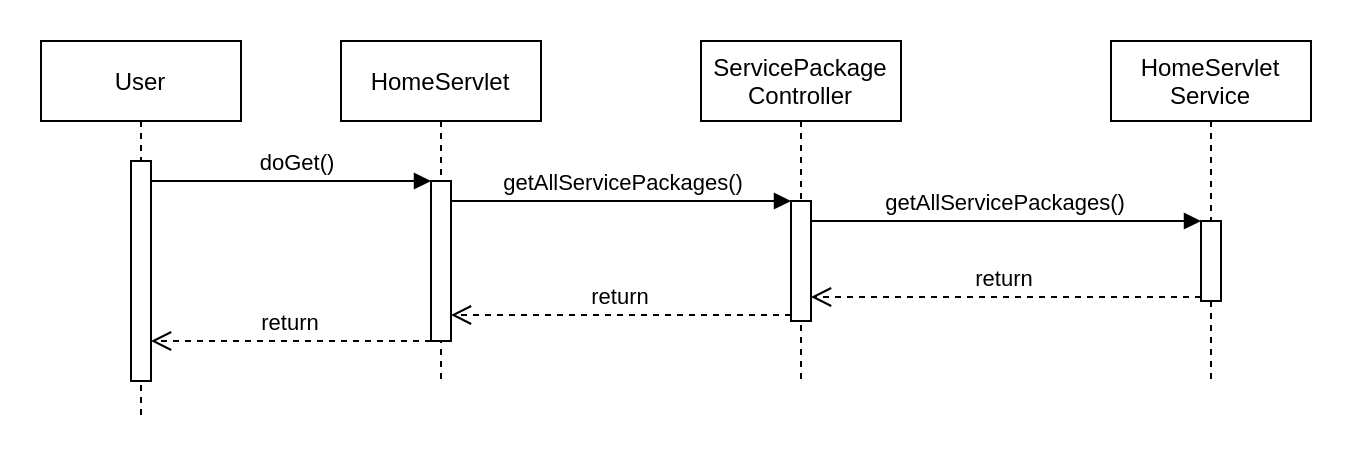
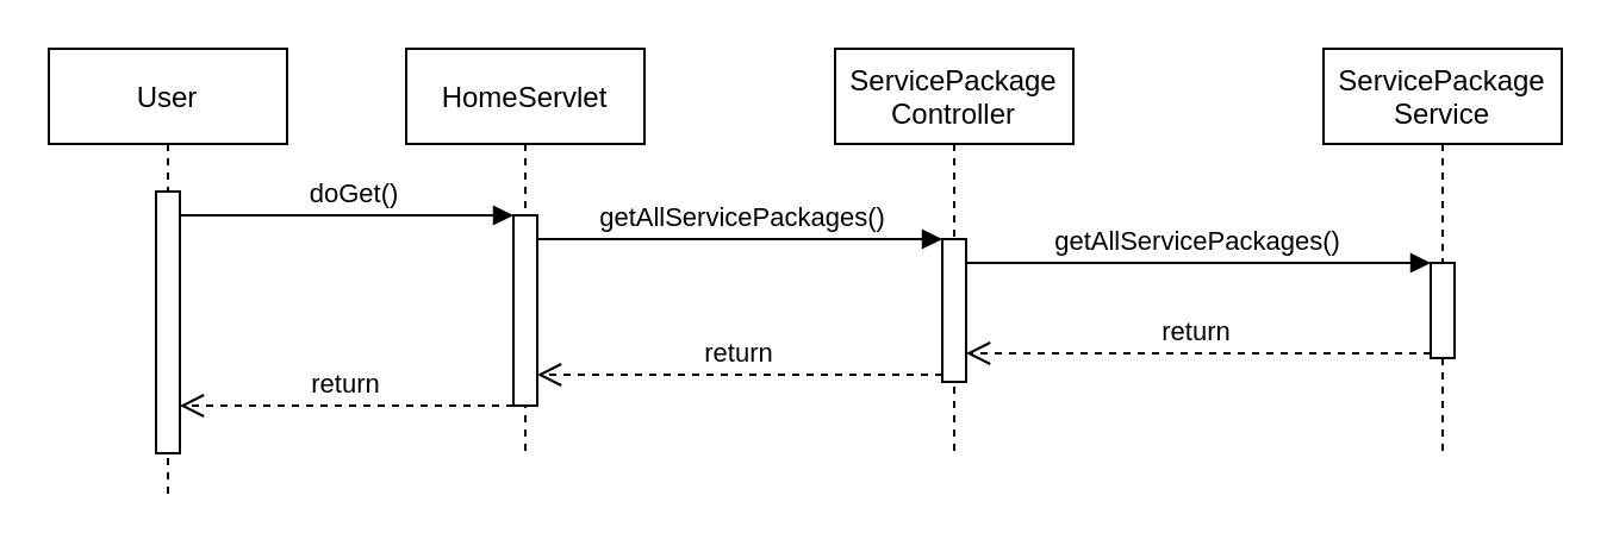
- <mxCell id="9" value="HomeServlet&#10;Service" style="shape=umlLifeline;perimeter=lifelinePerimeter;container=1;collapsible=0;recursiveResize=0;rounded=0;shadow=0;strokeWidth=1;" parent="1" vertex="1"><mxGeometry x="555" y="20" width="100" height="170" as="geometry" /></mxCell>
+ <mxCell id="9" value="ServicePackage&#10;Service" style="shape=umlLifeline;perimeter=lifelinePerimeter;container=1;collapsible=0;recursiveResize=0;rounded=0;shadow=0;strokeWidth=1;" parent="1" vertex="1"><mxGeometry x="555" y="20" width="100" height="170" as="geometry" /></mxCell>
